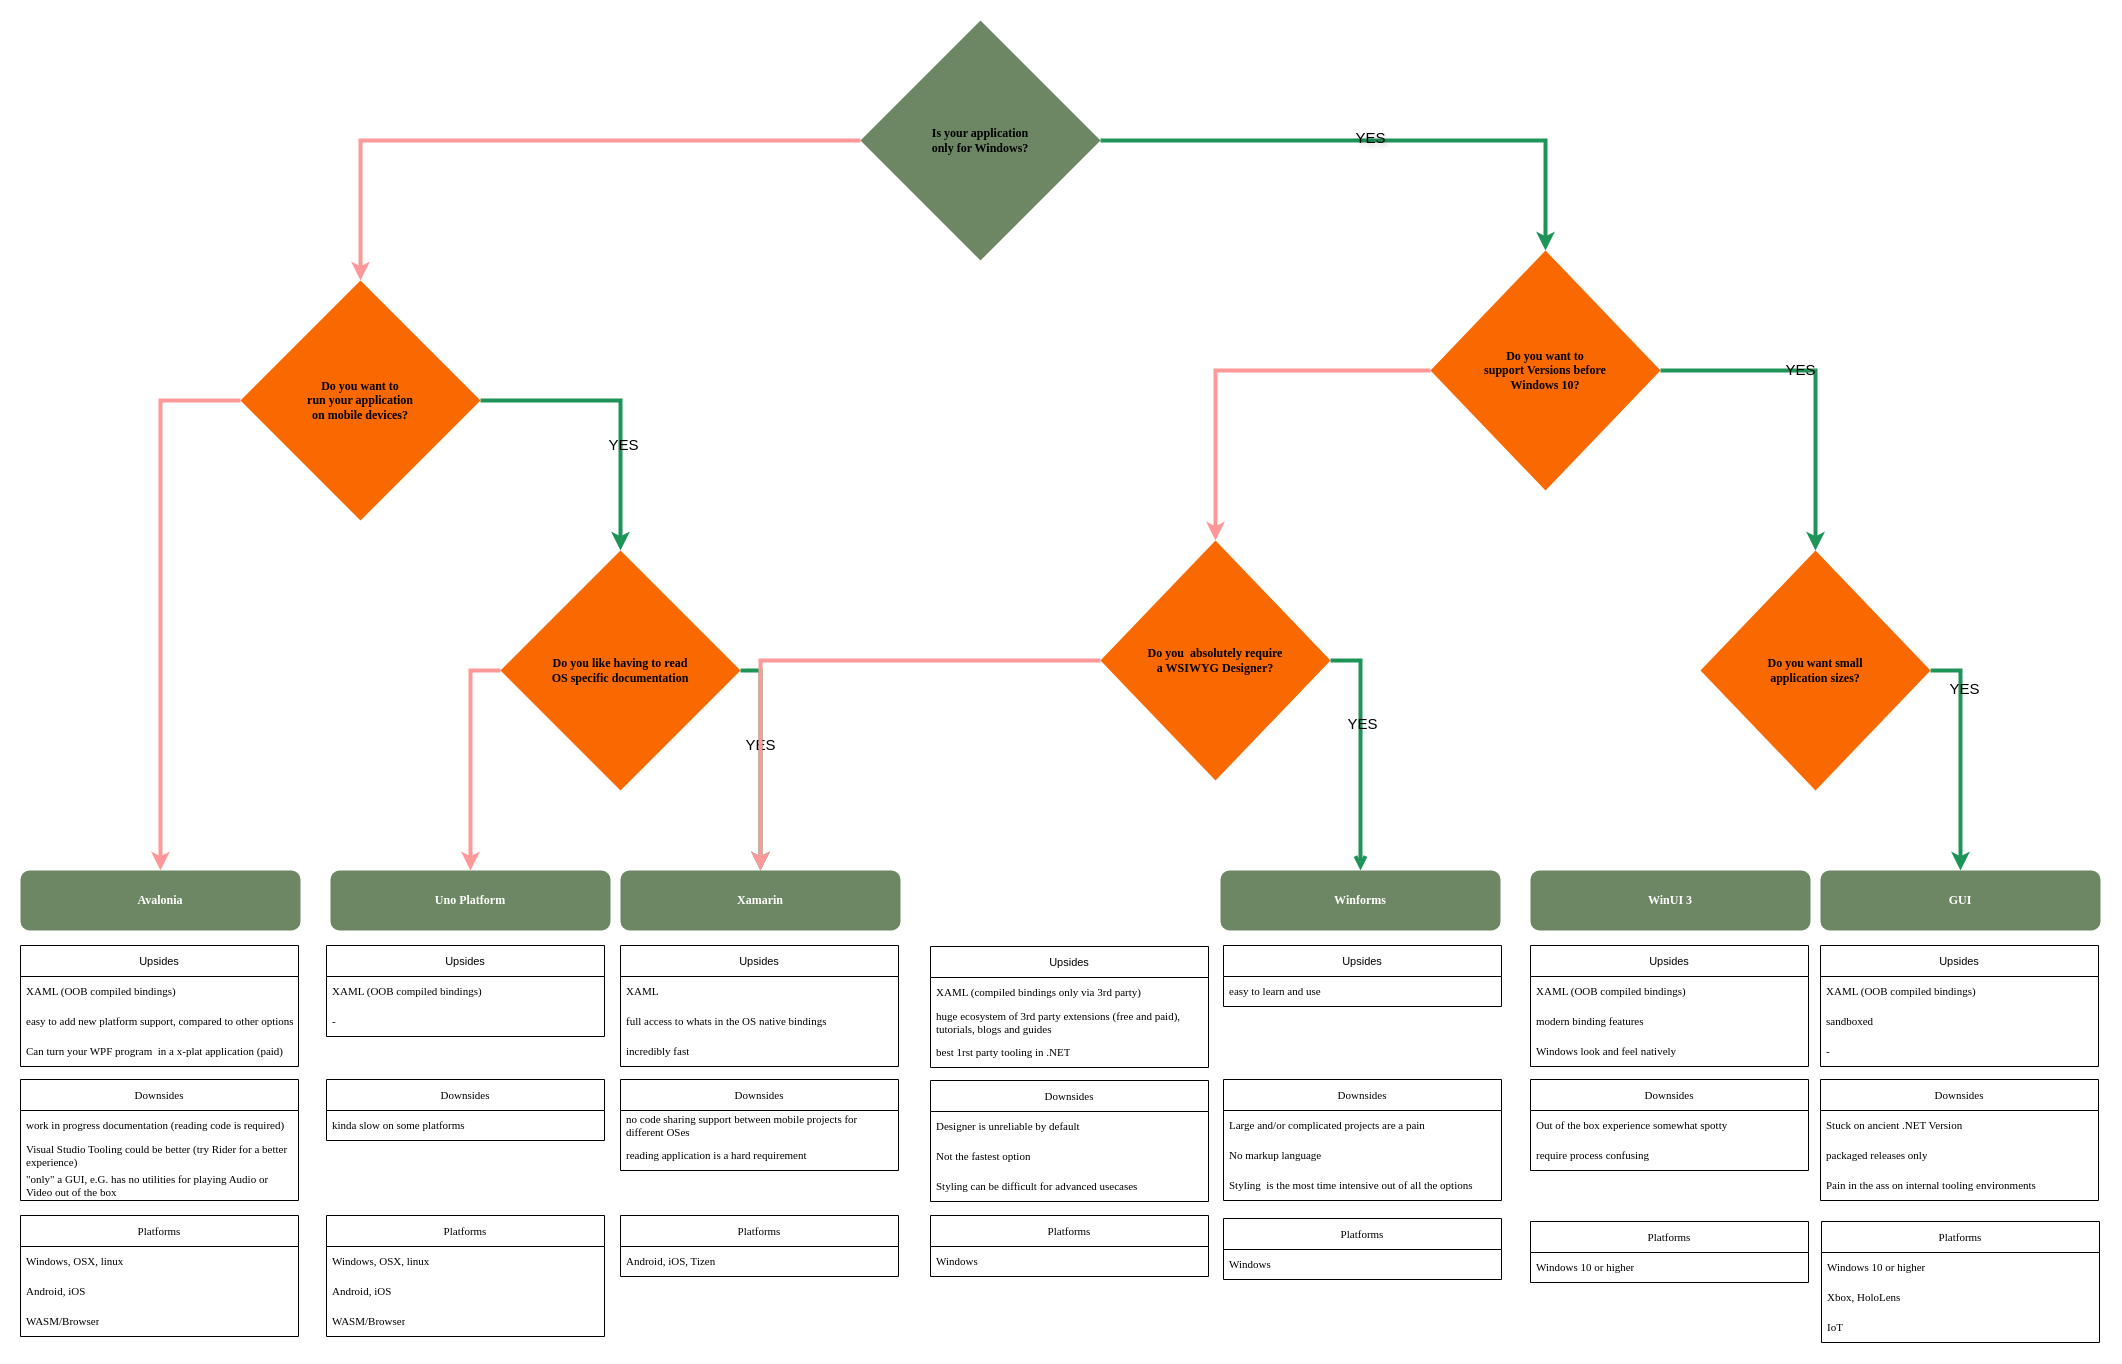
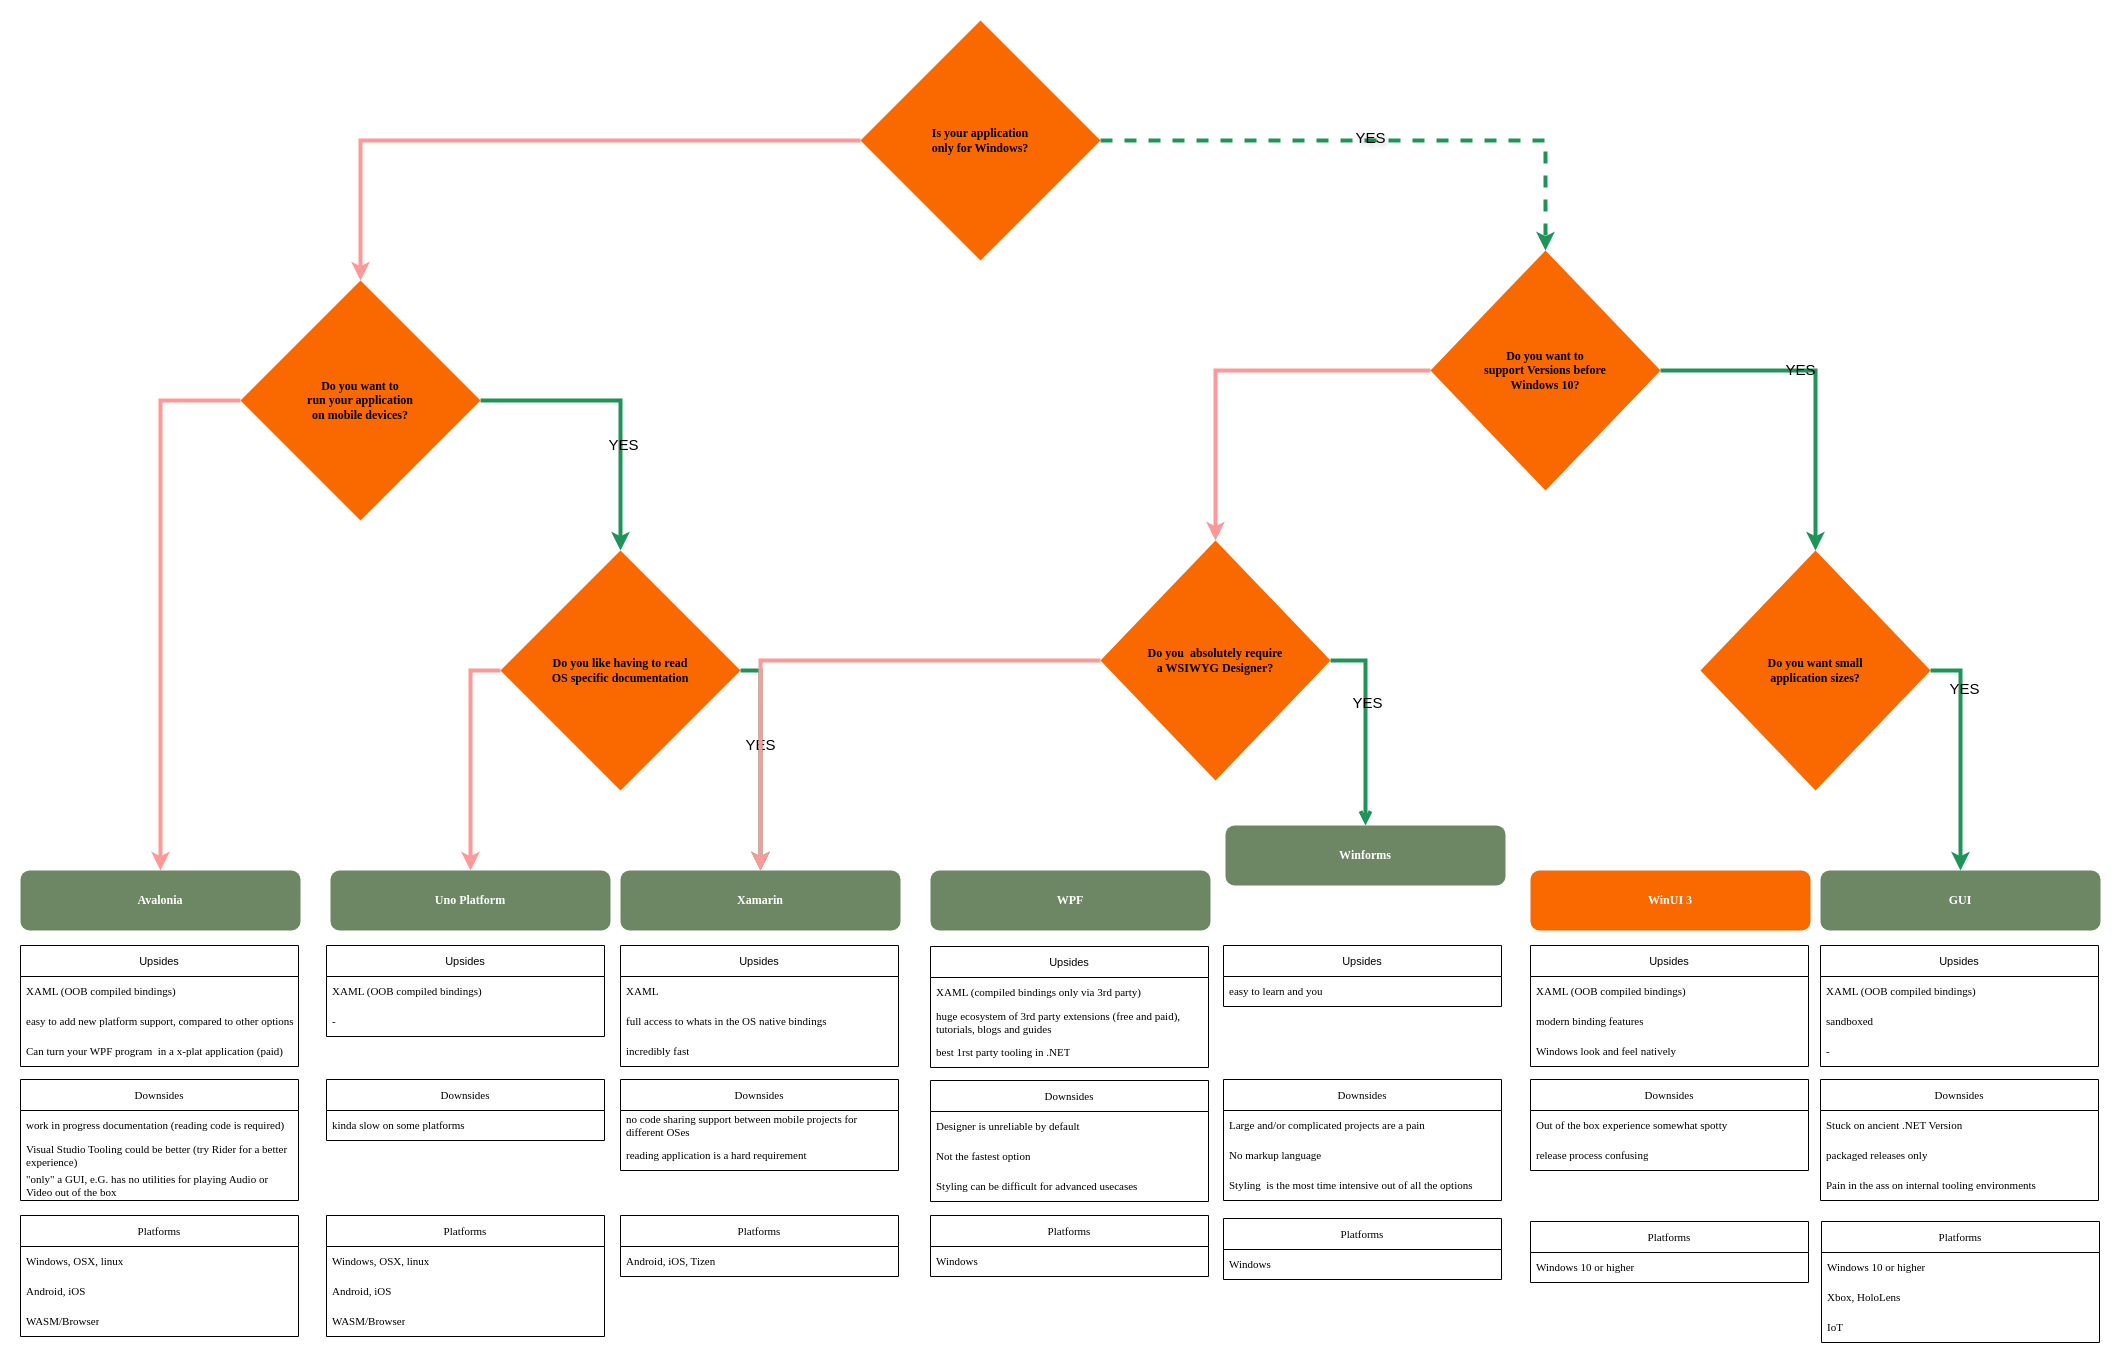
- <mxCell id="20" value="Is your application&lt;br&gt; only for Windows?" style="rhombus;whiteSpace=wrap;html=1;fillColor=#6d8764;strokeColor=none;fontStyle=1;fontColor=#000000;fontFamily=Verdana;" vertex="1" parent="1"><mxGeometry x="860" y="20" width="240" height="240" as="geometry" /></mxCell>
+ <mxCell id="20" value="Is your application&lt;br&gt; only for Windows?" style="rhombus;whiteSpace=wrap;html=1;fillColor=#fa6800;strokeColor=none;fontStyle=1;fontColor=#000000;fontFamily=Verdana;" vertex="1" parent="1"><mxGeometry x="860" y="20" width="240" height="240" as="geometry" /></mxCell>
- <mxCell id="3" style="edgeStyle=orthogonalEdgeStyle;rounded=0;orthogonalLoop=1;jettySize=auto;html=1;entryX=0.5;entryY=0;entryDx=0;entryDy=0;exitX=1;exitY=0.5;exitDx=0;exitDy=0;strokeColor=#1E9459;strokeWidth=4;align=center;verticalAlign=middle;fontFamily=Helvetica;fontSize=11;fontColor=default;labelBackgroundColor=default;endArrow=classic;fillColor=#cdeb8b;" edge="1" parent="1" source="20" target="15"><mxGeometry relative="1" as="geometry"><mxPoint x="900" y="110" as="sourcePoint" /><mxPoint x="1160" y="140" as="targetPoint" /></mxGeometry></mxCell>
+ <mxCell id="3" style="edgeStyle=orthogonalEdgeStyle;rounded=0;orthogonalLoop=1;jettySize=auto;html=1;entryX=0.5;entryY=0;entryDx=0;entryDy=0;exitX=1;exitY=0.5;exitDx=0;exitDy=0;strokeColor=#1E9459;strokeWidth=4;align=center;verticalAlign=middle;fontFamily=Helvetica;fontSize=11;fontColor=default;labelBackgroundColor=default;endArrow=classic;fillColor=#cdeb8b;dashed=1;" edge="1" parent="1" source="20" target="15"><mxGeometry relative="1" as="geometry"><mxPoint x="900" y="110" as="sourcePoint" /><mxPoint x="1160" y="140" as="targetPoint" /></mxGeometry></mxCell>
+ <mxCell id="7" value="WPF" style="rounded=1;whiteSpace=wrap;html=1;fillColor=#6d8764;strokeColor=none;fontColor=#ffffff;fontFamily=Verdana;fontStyle=1;align=center;verticalAlign=middle;fontSize=12;" vertex="1" parent="1"><mxGeometry x="930" y="870" width="280" height="60" as="geometry" /></mxCell>
- <mxCell id="6" value="Winforms" style="rounded=1;whiteSpace=wrap;html=1;fillColor=#6d8764;strokeColor=none;fontColor=#ffffff;fontFamily=Verdana;fontStyle=1" vertex="1" parent="1"><mxGeometry x="1220" y="870" width="280" height="60" as="geometry" /></mxCell>
+ <mxCell id="6" value="Winforms" style="rounded=1;whiteSpace=wrap;html=1;fillColor=#6d8764;strokeColor=none;fontColor=#ffffff;fontFamily=Verdana;fontStyle=1" vertex="1" parent="1"><mxGeometry x="1225" y="825" width="280" height="60" as="geometry" /></mxCell>
- <mxCell id="9" value="&lt;div&gt;WinUI 3&lt;/div&gt;" style="rounded=1;whiteSpace=wrap;html=1;fillColor=#6d8764;strokeColor=none;fontColor=#ffffff;fontFamily=Verdana;fontStyle=1" vertex="1" parent="1"><mxGeometry x="1530" y="870" width="280" height="60" as="geometry" /></mxCell>
+ <mxCell id="9" value="&lt;div&gt;WinUI 3&lt;/div&gt;" style="rounded=1;whiteSpace=wrap;html=1;fillColor=#fa6800;strokeColor=none;fontColor=#ffffff;fontFamily=Verdana;fontStyle=1;" vertex="1" parent="1"><mxGeometry x="1530" y="870" width="280" height="60" as="geometry" /></mxCell>
- <mxCell id="41" value="easy to learn and use" style="text;strokeColor=none;fillColor=none;align=left;verticalAlign=middle;spacingLeft=4;spacingRight=4;overflow=hidden;points=[[0,0.5],[1,0.5]];portConstraint=eastwest;rotatable=0;whiteSpace=wrap;html=1;fontFamily=Verdana;fontSize=11;fontColor=default;labelBackgroundColor=default;" vertex="1" parent="40"><mxGeometry y="31" width="278" height="30" as="geometry" /></mxCell>
+ <mxCell id="41" value="easy to learn and you" style="text;strokeColor=none;fillColor=none;align=left;verticalAlign=middle;spacingLeft=4;spacingRight=4;overflow=hidden;points=[[0,0.5],[1,0.5]];portConstraint=eastwest;rotatable=0;whiteSpace=wrap;html=1;fontFamily=Verdana;fontSize=11;fontColor=default;labelBackgroundColor=default;" vertex="1" parent="40"><mxGeometry y="31" width="278" height="30" as="geometry" /></mxCell>
- <mxCell id="72" value="require process confusing" style="text;strokeColor=none;fillColor=none;align=left;verticalAlign=middle;spacingLeft=4;spacingRight=4;overflow=hidden;points=[[0,0.5],[1,0.5]];portConstraint=eastwest;rotatable=0;whiteSpace=wrap;html=1;fontFamily=Verdana;fontSize=11;fontColor=default;labelBackgroundColor=default;" vertex="1" parent="70"><mxGeometry y="61" width="278" height="30" as="geometry" /></mxCell>
+ <mxCell id="72" value="release process confusing" style="text;strokeColor=none;fillColor=none;align=left;verticalAlign=middle;spacingLeft=4;spacingRight=4;overflow=hidden;points=[[0,0.5],[1,0.5]];portConstraint=eastwest;rotatable=0;whiteSpace=wrap;html=1;fontFamily=Verdana;fontSize=11;fontColor=default;labelBackgroundColor=default;" vertex="1" parent="70"><mxGeometry y="61" width="278" height="30" as="geometry" /></mxCell>
